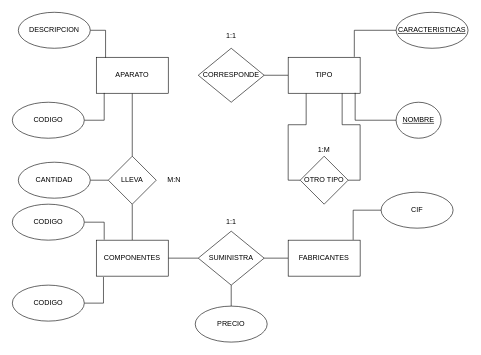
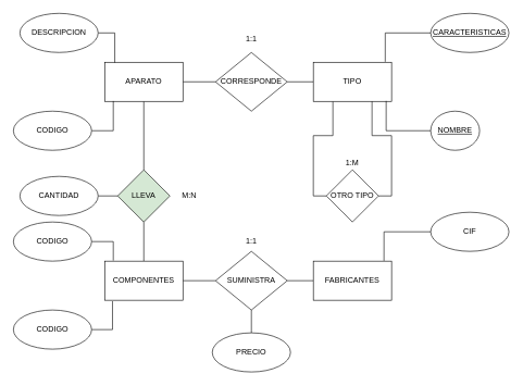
+ <mxCell id="4" style="edgeStyle=orthogonalEdgeStyle;rounded=0;orthogonalLoop=1;jettySize=auto;html=1;exitX=1;exitY=0.5;exitDx=0;exitDy=0;entryX=0;entryY=0.5;entryDx=0;entryDy=0;endArrow=none;endFill=0;" edge="1" parent="1" source="6" target="3"><mxGeometry relative="1" as="geometry" /></mxCell>
- <mxCell id="19" value="LLEVA" style="rhombus;whiteSpace=wrap;html=1;" vertex="1" parent="1"><mxGeometry x="180" y="260" width="80" height="80" as="geometry" /></mxCell>
+ <mxCell id="19" value="LLEVA" style="rhombus;whiteSpace=wrap;html=1;fillColor=#d5e8d4;" vertex="1" parent="1"><mxGeometry x="180" y="260" width="80" height="80" as="geometry" /></mxCell>
- <mxCell id="33" value="CIF" style="ellipse;whiteSpace=wrap;html=1;" vertex="1" parent="1"><mxGeometry x="635" y="320" width="120" height="60" as="geometry" /></mxCell>
+ <mxCell id="33" value="CIF" style="ellipse;whiteSpace=wrap;html=1;" vertex="1" parent="1"><mxGeometry x="660" y="325" width="120" height="60" as="geometry" /></mxCell>
